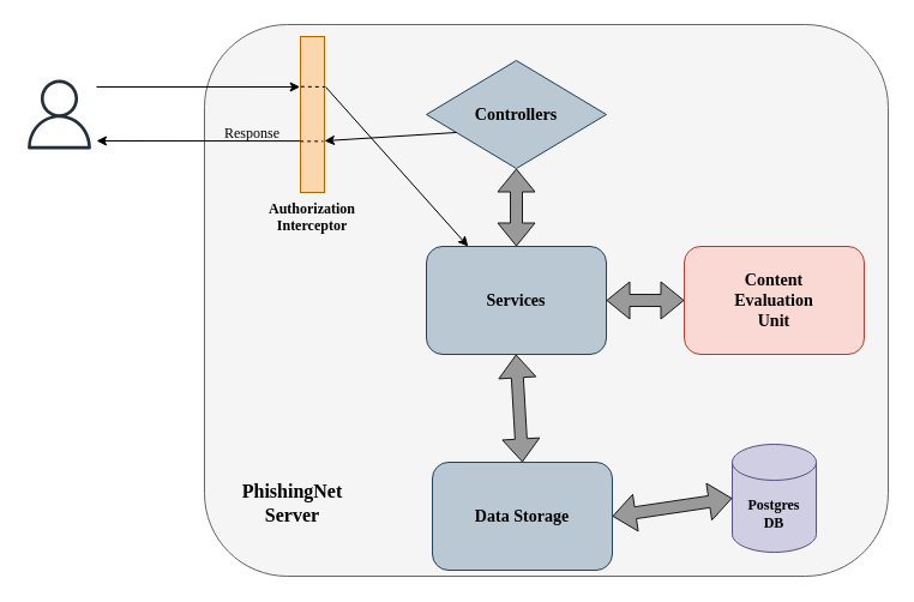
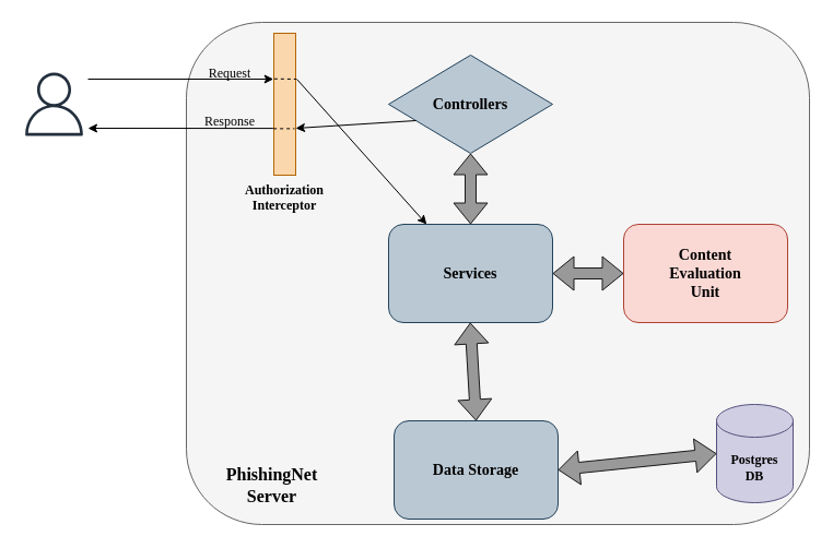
+ <mxCell id="21" value="Request" style="text;html=1;align=center;verticalAlign=middle;whiteSpace=wrap;rounded=0;fontFamily=Georgia;" vertex="1" parent="1"><mxGeometry x="180" y="52" width="60" height="30" as="geometry" /></mxCell>
- <mxCell id="8" value="&lt;h4&gt;Postgres&lt;br&gt;DB&lt;/h4&gt;" style="shape=cylinder3;whiteSpace=wrap;html=1;boundedLbl=1;backgroundOutline=1;size=15;fillColor=#d0cee2;strokeColor=#56517e;fontFamily=Georgia;" parent="1" vertex="1"><mxGeometry x="610" y="370" width="70" height="90" as="geometry" /></mxCell>
+ <mxCell id="8" value="&lt;h4&gt;Postgres&lt;br&gt;DB&lt;/h4&gt;" style="shape=cylinder3;whiteSpace=wrap;html=1;boundedLbl=1;backgroundOutline=1;size=15;fillColor=#d0cee2;strokeColor=#56517e;fontFamily=Georgia;" parent="1" vertex="1"><mxGeometry x="655" y="370" width="70" height="90" as="geometry" /></mxCell>
- <mxCell id="20" value="&lt;font style=&quot;font-size: 16px;&quot; face=&quot;Georgia&quot;&gt;&lt;b&gt;PhishingNet&lt;br&gt;Server&lt;/b&gt;&lt;/font&gt;" style="text;html=1;align=center;verticalAlign=middle;whiteSpace=wrap;rounded=0;" vertex="1" parent="1"><mxGeometry x="175" y="384" width="137" height="69" as="geometry" /></mxCell>
+ <mxCell id="20" value="&lt;font style=&quot;font-size: 16px;&quot; face=&quot;Georgia&quot;&gt;&lt;b&gt;PhishingNet&lt;br&gt;Server&lt;/b&gt;&lt;/font&gt;" style="text;html=1;align=center;verticalAlign=middle;whiteSpace=wrap;rounded=0;" vertex="1" parent="1"><mxGeometry x="180" y="409" width="137" height="69" as="geometry" /></mxCell>
